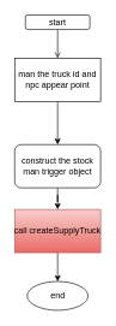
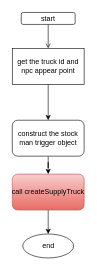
- <mxCell id="5" value="man the truck id and npc appear point" style="rounded=0;whiteSpace=wrap;html=1;" vertex="1" parent="1"><mxGeometry x="20" y="80" width="120" height="60" as="geometry" /></mxCell>
+ <mxCell id="5" value="get the truck id and npc appear point" style="rounded=0;whiteSpace=wrap;html=1;" vertex="1" parent="1"><mxGeometry x="20" y="80" width="120" height="60" as="geometry" /></mxCell>
- <mxCell id="9" value="call&amp;nbsp;createSupplyTruck" style="whiteSpace=wrap;html=1;fillColor=#f8cecc;gradientColor=#ea6b66;strokeColor=#b85450;rounded=0;" vertex="1" parent="1"><mxGeometry x="20" y="290" width="120" height="60" as="geometry" /></mxCell>
+ <mxCell id="9" value="call&amp;nbsp;createSupplyTruck" style="rounded=1;whiteSpace=wrap;html=1;fillColor=#f8cecc;gradientColor=#ea6b66;strokeColor=#b85450;" vertex="1" parent="1"><mxGeometry x="20" y="290" width="120" height="60" as="geometry" /></mxCell>
